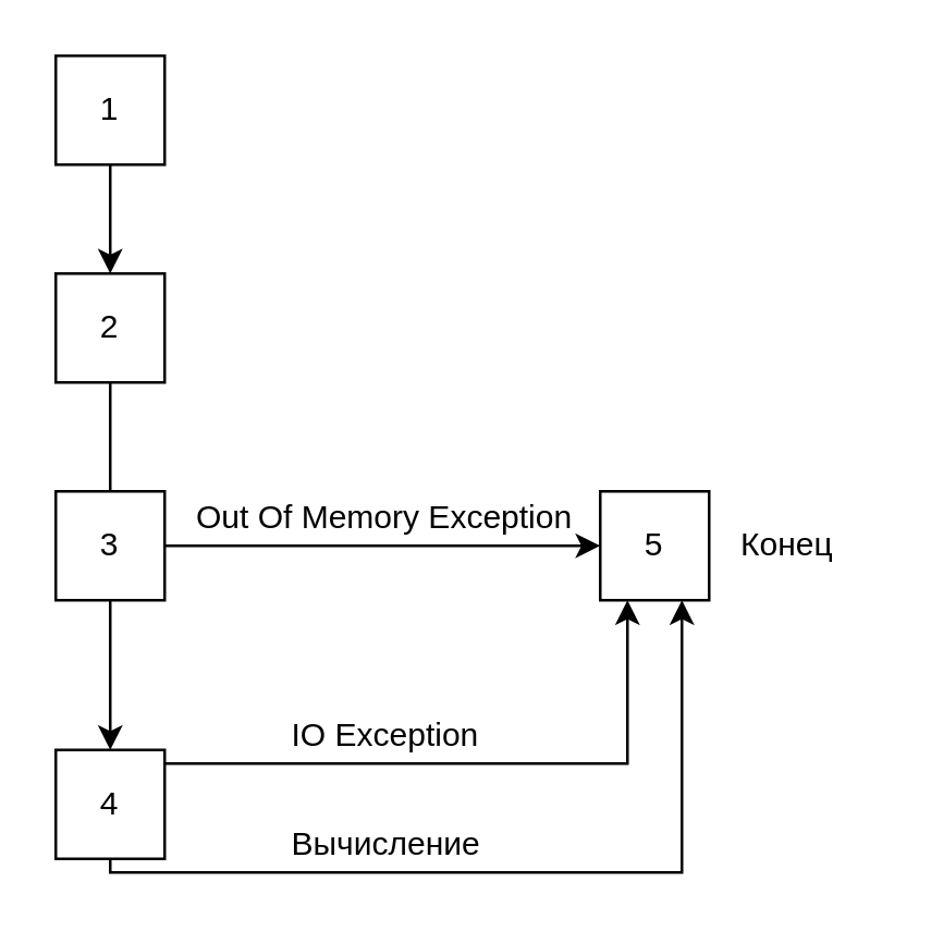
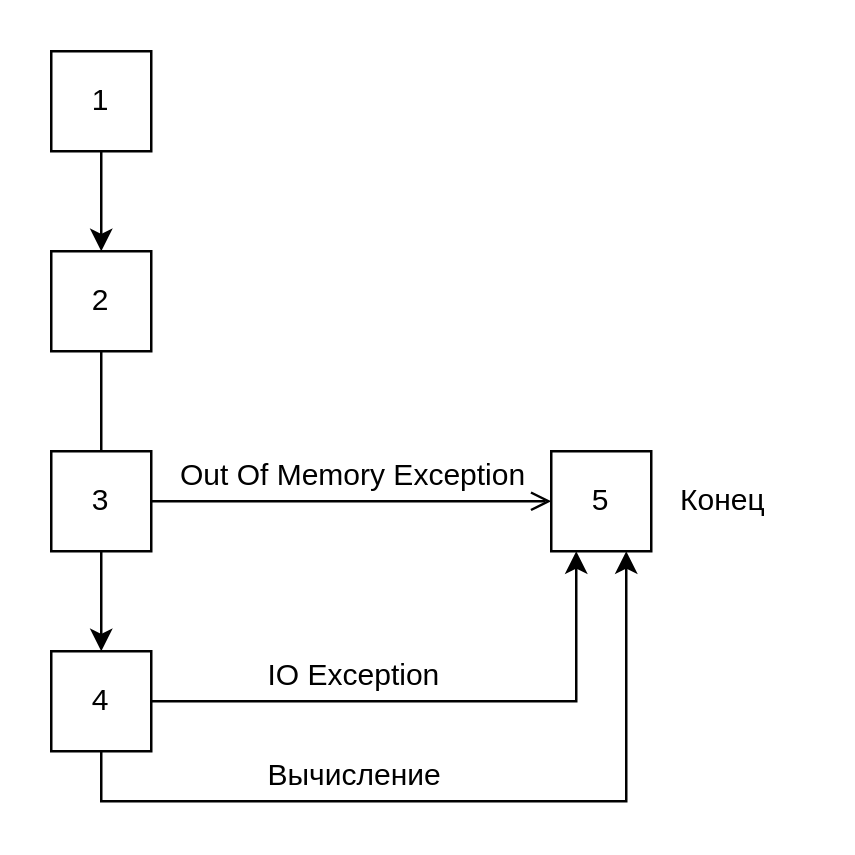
- <mxCell id="6" style="edgeStyle=orthogonalEdgeStyle;rounded=0;orthogonalLoop=1;jettySize=auto;html=1;exitX=1;exitY=0.5;exitDx=0;exitDy=0;entryX=0;entryY=0.5;entryDx=0;entryDy=0;" parent="1" source="8" target="9" edge="1"><mxGeometry relative="1" as="geometry" /></mxCell>
+ <mxCell id="6" style="edgeStyle=orthogonalEdgeStyle;rounded=0;orthogonalLoop=1;jettySize=auto;html=1;exitX=1;exitY=0.5;exitDx=0;exitDy=0;entryX=0;entryY=0.5;entryDx=0;entryDy=0;endArrow=open;" parent="1" source="8" target="9" edge="1"><mxGeometry relative="1" as="geometry" /></mxCell>
- <mxCell id="12" value="4" style="rounded=0;whiteSpace=wrap;html=1;" parent="1" vertex="1"><mxGeometry x="20" y="275" width="40" height="40" as="geometry" /></mxCell>
+ <mxCell id="12" value="4" style="rounded=0;whiteSpace=wrap;html=1;" parent="1" vertex="1"><mxGeometry x="20" y="260" width="40" height="40" as="geometry" /></mxCell>
